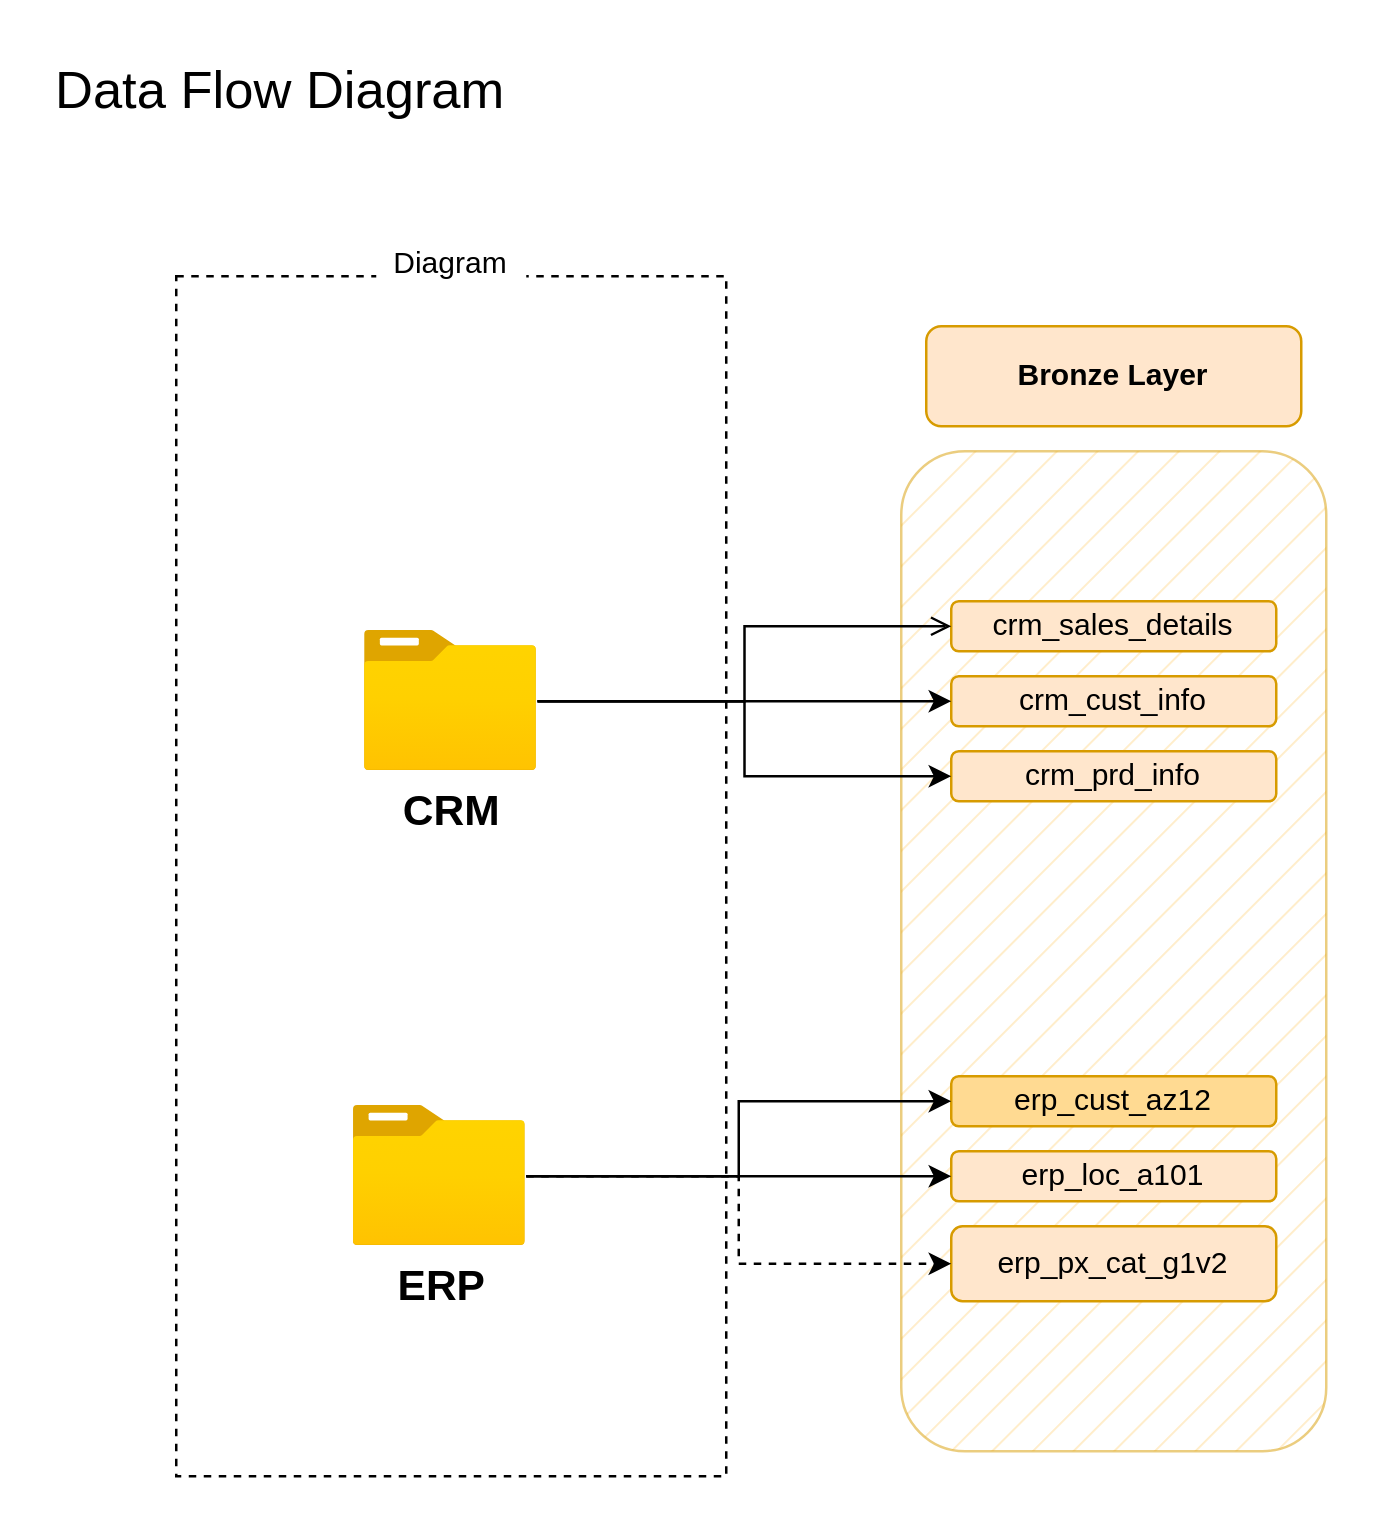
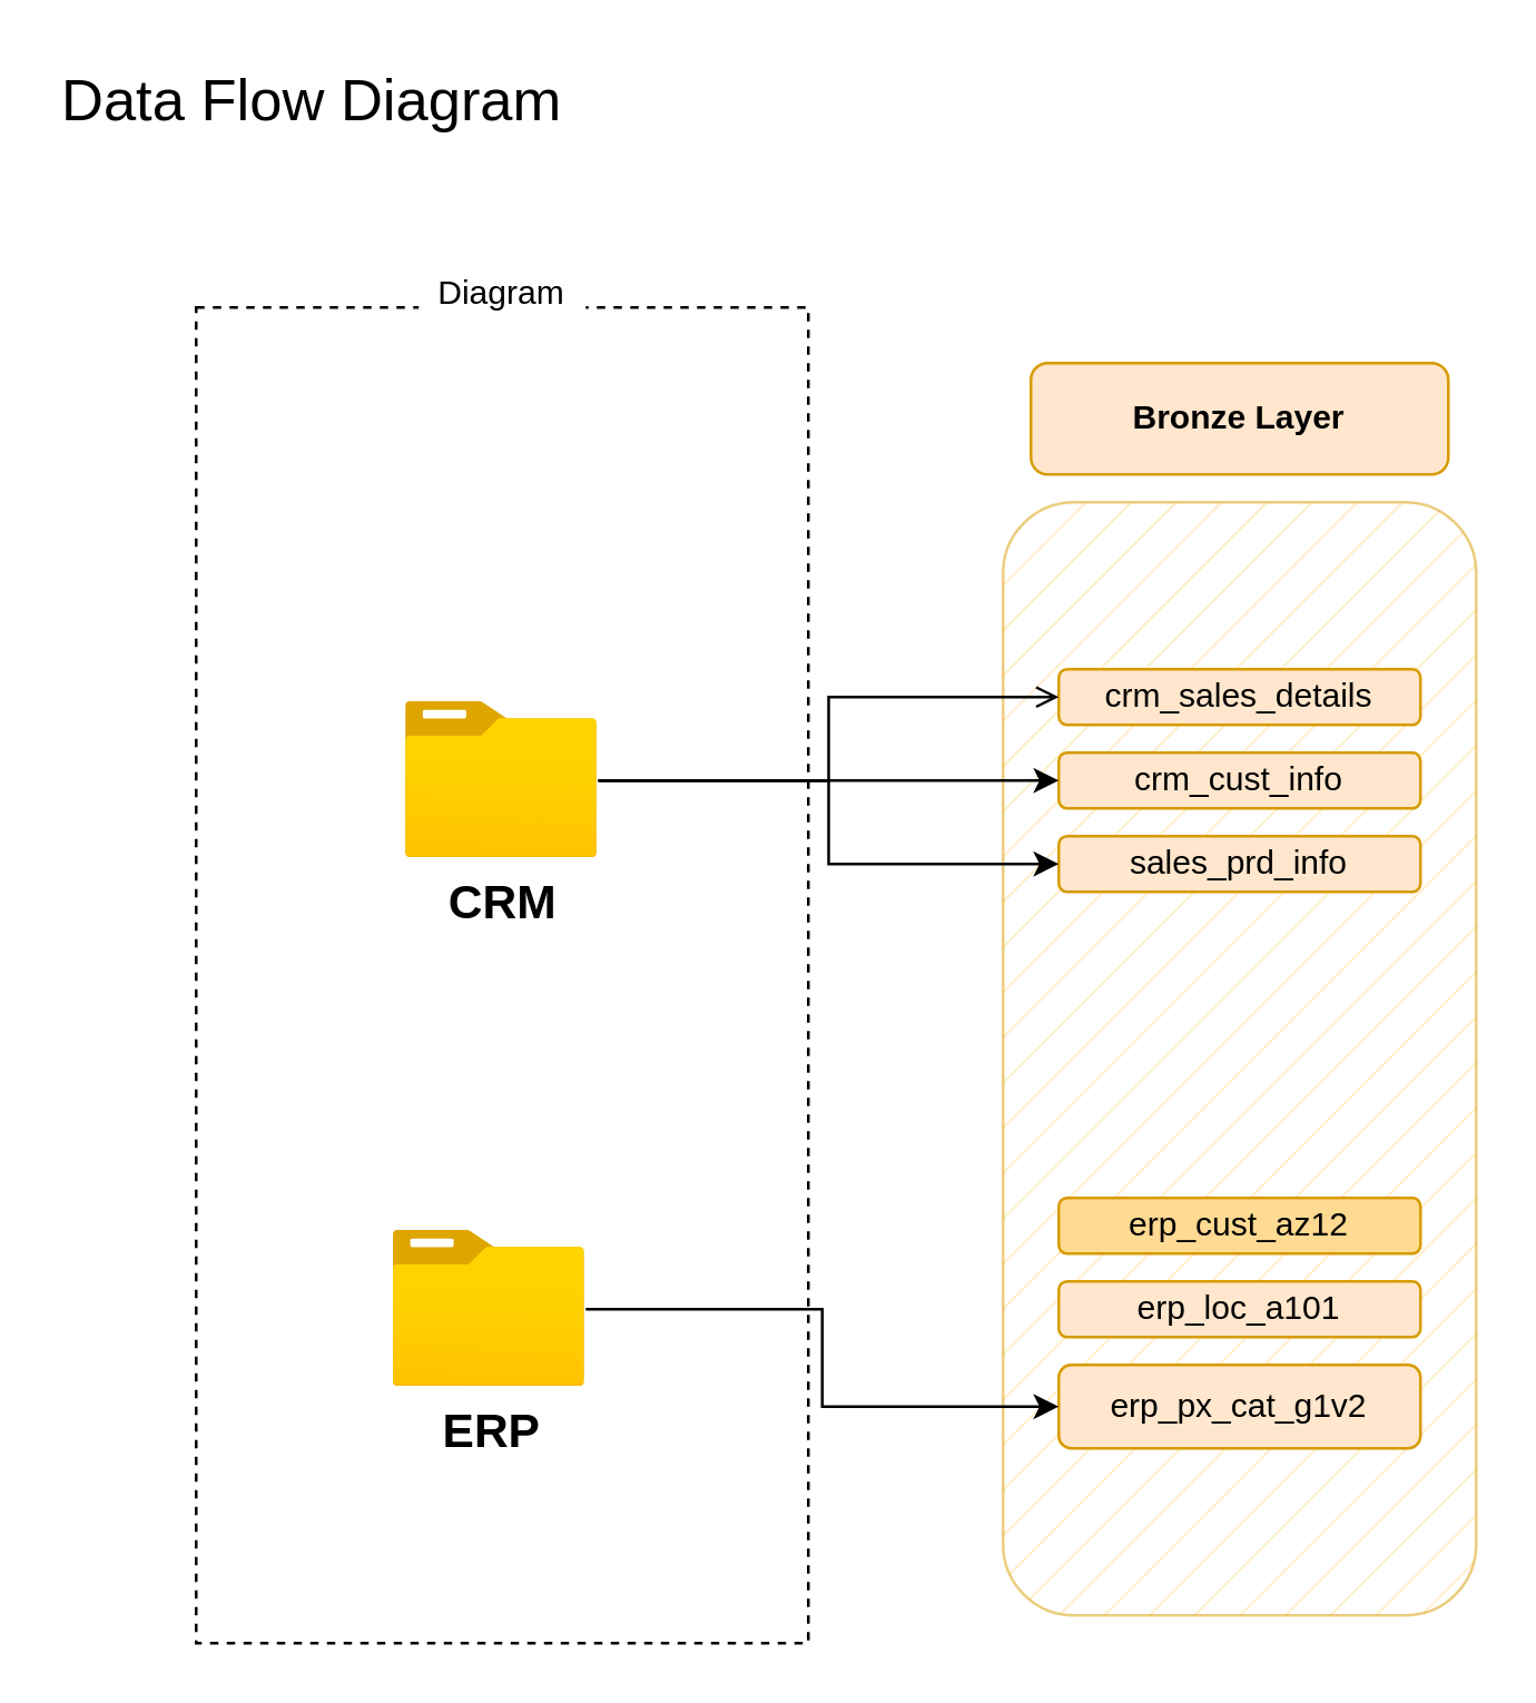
- <mxCell id="9" value="crm_prd_info" style="rounded=1;whiteSpace=wrap;html=1;fillColor=#ffe6cc;strokeColor=#d79b00;" vertex="1" parent="1"><mxGeometry x="380" y="300" width="130" height="20" as="geometry" /></mxCell>
+ <mxCell id="9" value="sales_prd_info" style="rounded=1;whiteSpace=wrap;html=1;fillColor=#ffe6cc;strokeColor=#d79b00;" vertex="1" parent="1"><mxGeometry x="380" y="300" width="130" height="20" as="geometry" /></mxCell>
- <mxCell id="17" style="edgeStyle=orthogonalEdgeStyle;rounded=0;orthogonalLoop=1;jettySize=auto;html=1;" edge="1" parent="1" source="20" target="10"><mxGeometry relative="1" as="geometry" /></mxCell>
- <mxCell id="18" style="edgeStyle=orthogonalEdgeStyle;rounded=0;orthogonalLoop=1;jettySize=auto;html=1;" edge="1" parent="1" source="20" target="11"><mxGeometry relative="1" as="geometry" /></mxCell>
- <mxCell id="19" style="edgeStyle=orthogonalEdgeStyle;rounded=0;orthogonalLoop=1;jettySize=auto;html=1;dashed=1;" edge="1" parent="1" source="20" target="12"><mxGeometry relative="1" as="geometry" /></mxCell>
+ <mxCell id="19" style="edgeStyle=orthogonalEdgeStyle;rounded=0;orthogonalLoop=1;jettySize=auto;html=1;" edge="1" parent="1" source="20" target="12"><mxGeometry relative="1" as="geometry" /></mxCell>
